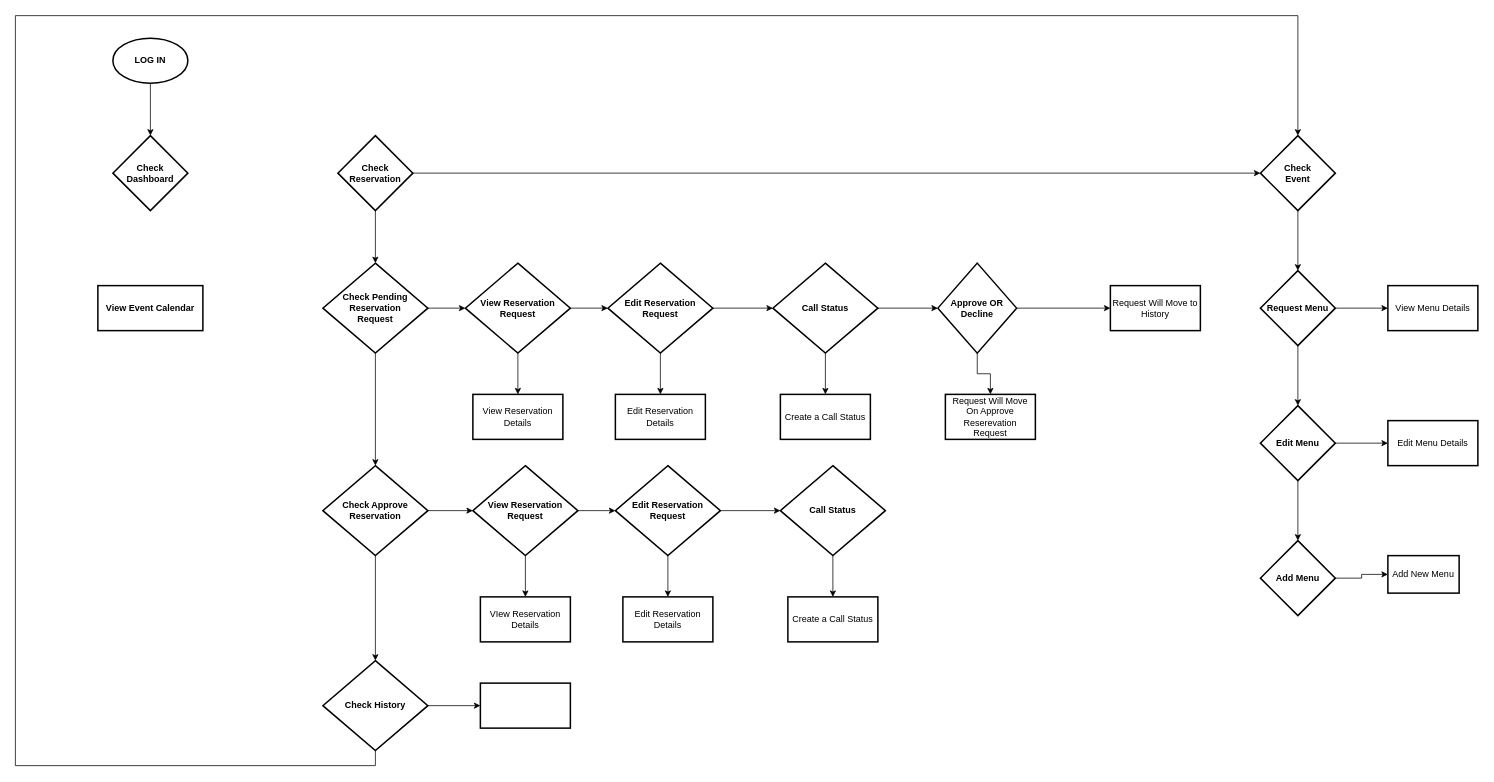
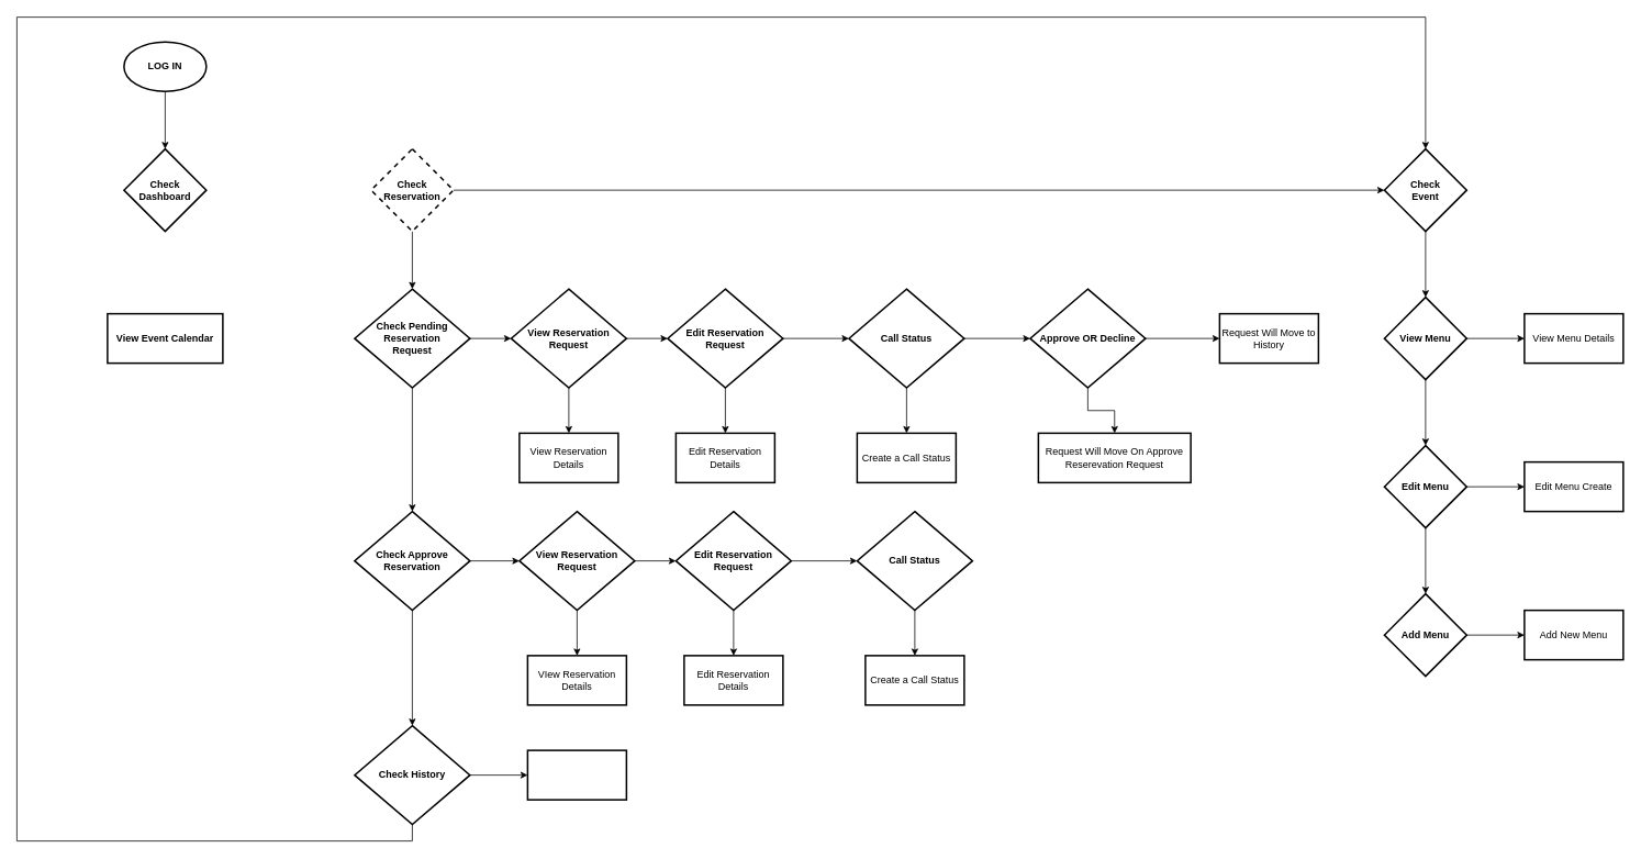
- <mxCell id="8" value="&lt;b&gt;Check Reservation&lt;/b&gt;" style="rhombus;whiteSpace=wrap;html=1;strokeWidth=2;" vertex="1" parent="1"><mxGeometry x="450" y="180" width="100" height="100" as="geometry" /></mxCell>
+ <mxCell id="8" value="&lt;b&gt;Check Reservation&lt;/b&gt;" style="rhombus;whiteSpace=wrap;html=1;strokeWidth=2;dashed=1;" vertex="1" parent="1"><mxGeometry x="450" y="180" width="100" height="100" as="geometry" /></mxCell>
- <mxCell id="28" value="&lt;b&gt;Approve OR Decline&lt;br&gt;&lt;/b&gt;" style="rhombus;whiteSpace=wrap;html=1;strokeWidth=2;" vertex="1" parent="1"><mxGeometry x="1250" y="350" width="105" height="120" as="geometry" /></mxCell>
+ <mxCell id="28" value="&lt;b&gt;Approve OR Decline&lt;br&gt;&lt;/b&gt;" style="rhombus;whiteSpace=wrap;html=1;strokeWidth=2;" vertex="1" parent="1"><mxGeometry x="1250" y="350" width="140" height="120" as="geometry" /></mxCell>
- <mxCell id="51" value="&lt;b&gt;Request Menu&lt;/b&gt;" style="rhombus;whiteSpace=wrap;html=1;strokeWidth=2;" vertex="1" parent="1"><mxGeometry x="1680" y="360" width="100" height="100" as="geometry" /></mxCell>
+ <mxCell id="51" value="&lt;b&gt;View Menu&lt;/b&gt;" style="rhombus;whiteSpace=wrap;html=1;strokeWidth=2;" vertex="1" parent="1"><mxGeometry x="1680" y="360" width="100" height="100" as="geometry" /></mxCell>
- <mxCell id="29" value="Request Will Move On Approve Reserevation Request" style="whiteSpace=wrap;html=1;strokeWidth=2;" vertex="1" parent="1"><mxGeometry x="1260" y="525" width="120" height="60" as="geometry" /></mxCell>
+ <mxCell id="29" value="Request Will Move On Approve Reserevation Request" style="whiteSpace=wrap;html=1;strokeWidth=2;" vertex="1" parent="1"><mxGeometry x="1260" y="525" width="185" height="60" as="geometry" /></mxCell>
- <mxCell id="58" value="Edit Menu Details" style="whiteSpace=wrap;html=1;strokeWidth=2;" vertex="1" parent="1"><mxGeometry x="1850" y="560" width="120" height="60" as="geometry" /></mxCell>
+ <mxCell id="58" value="Edit Menu Create" style="whiteSpace=wrap;html=1;strokeWidth=2;" vertex="1" parent="1"><mxGeometry x="1850" y="560" width="120" height="60" as="geometry" /></mxCell>
- <mxCell id="59" value="Add New Menu" style="whiteSpace=wrap;html=1;strokeWidth=2;" vertex="1" parent="1"><mxGeometry x="1850" y="740" width="95" height="50" as="geometry" /></mxCell>
+ <mxCell id="59" value="Add New Menu" style="whiteSpace=wrap;html=1;strokeWidth=2;" vertex="1" parent="1"><mxGeometry x="1850" y="740" width="120" height="60" as="geometry" /></mxCell>
